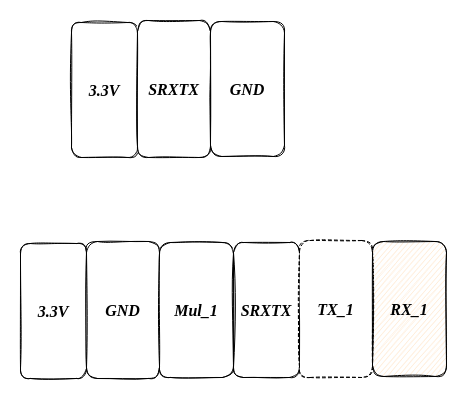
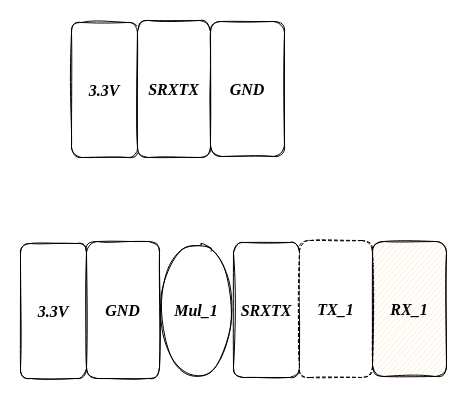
- <mxCell id="7" value="&lt;font face=&quot;Comic Sans MS&quot;&gt;&lt;span style=&quot;font-size: 16px&quot;&gt;&lt;b&gt;&lt;i&gt;Mul_1&lt;/i&gt;&lt;/b&gt;&lt;/span&gt;&lt;/font&gt;" style="rounded=1;whiteSpace=wrap;html=1;sketch=1;fontFamily=MV Boid;" vertex="1" parent="1"><mxGeometry x="159" y="242" width="74" height="135" as="geometry" /></mxCell>
+ <mxCell id="7" value="&lt;font face=&quot;Comic Sans MS&quot;&gt;&lt;span style=&quot;font-size: 16px&quot;&gt;&lt;b&gt;&lt;i&gt;Mul_1&lt;/i&gt;&lt;/b&gt;&lt;/span&gt;&lt;/font&gt;" style="ellipse;whiteSpace=wrap;html=1;sketch=1;fontFamily=MV Boid;" vertex="1" parent="1"><mxGeometry x="159" y="242" width="74" height="135" as="geometry" /></mxCell>
